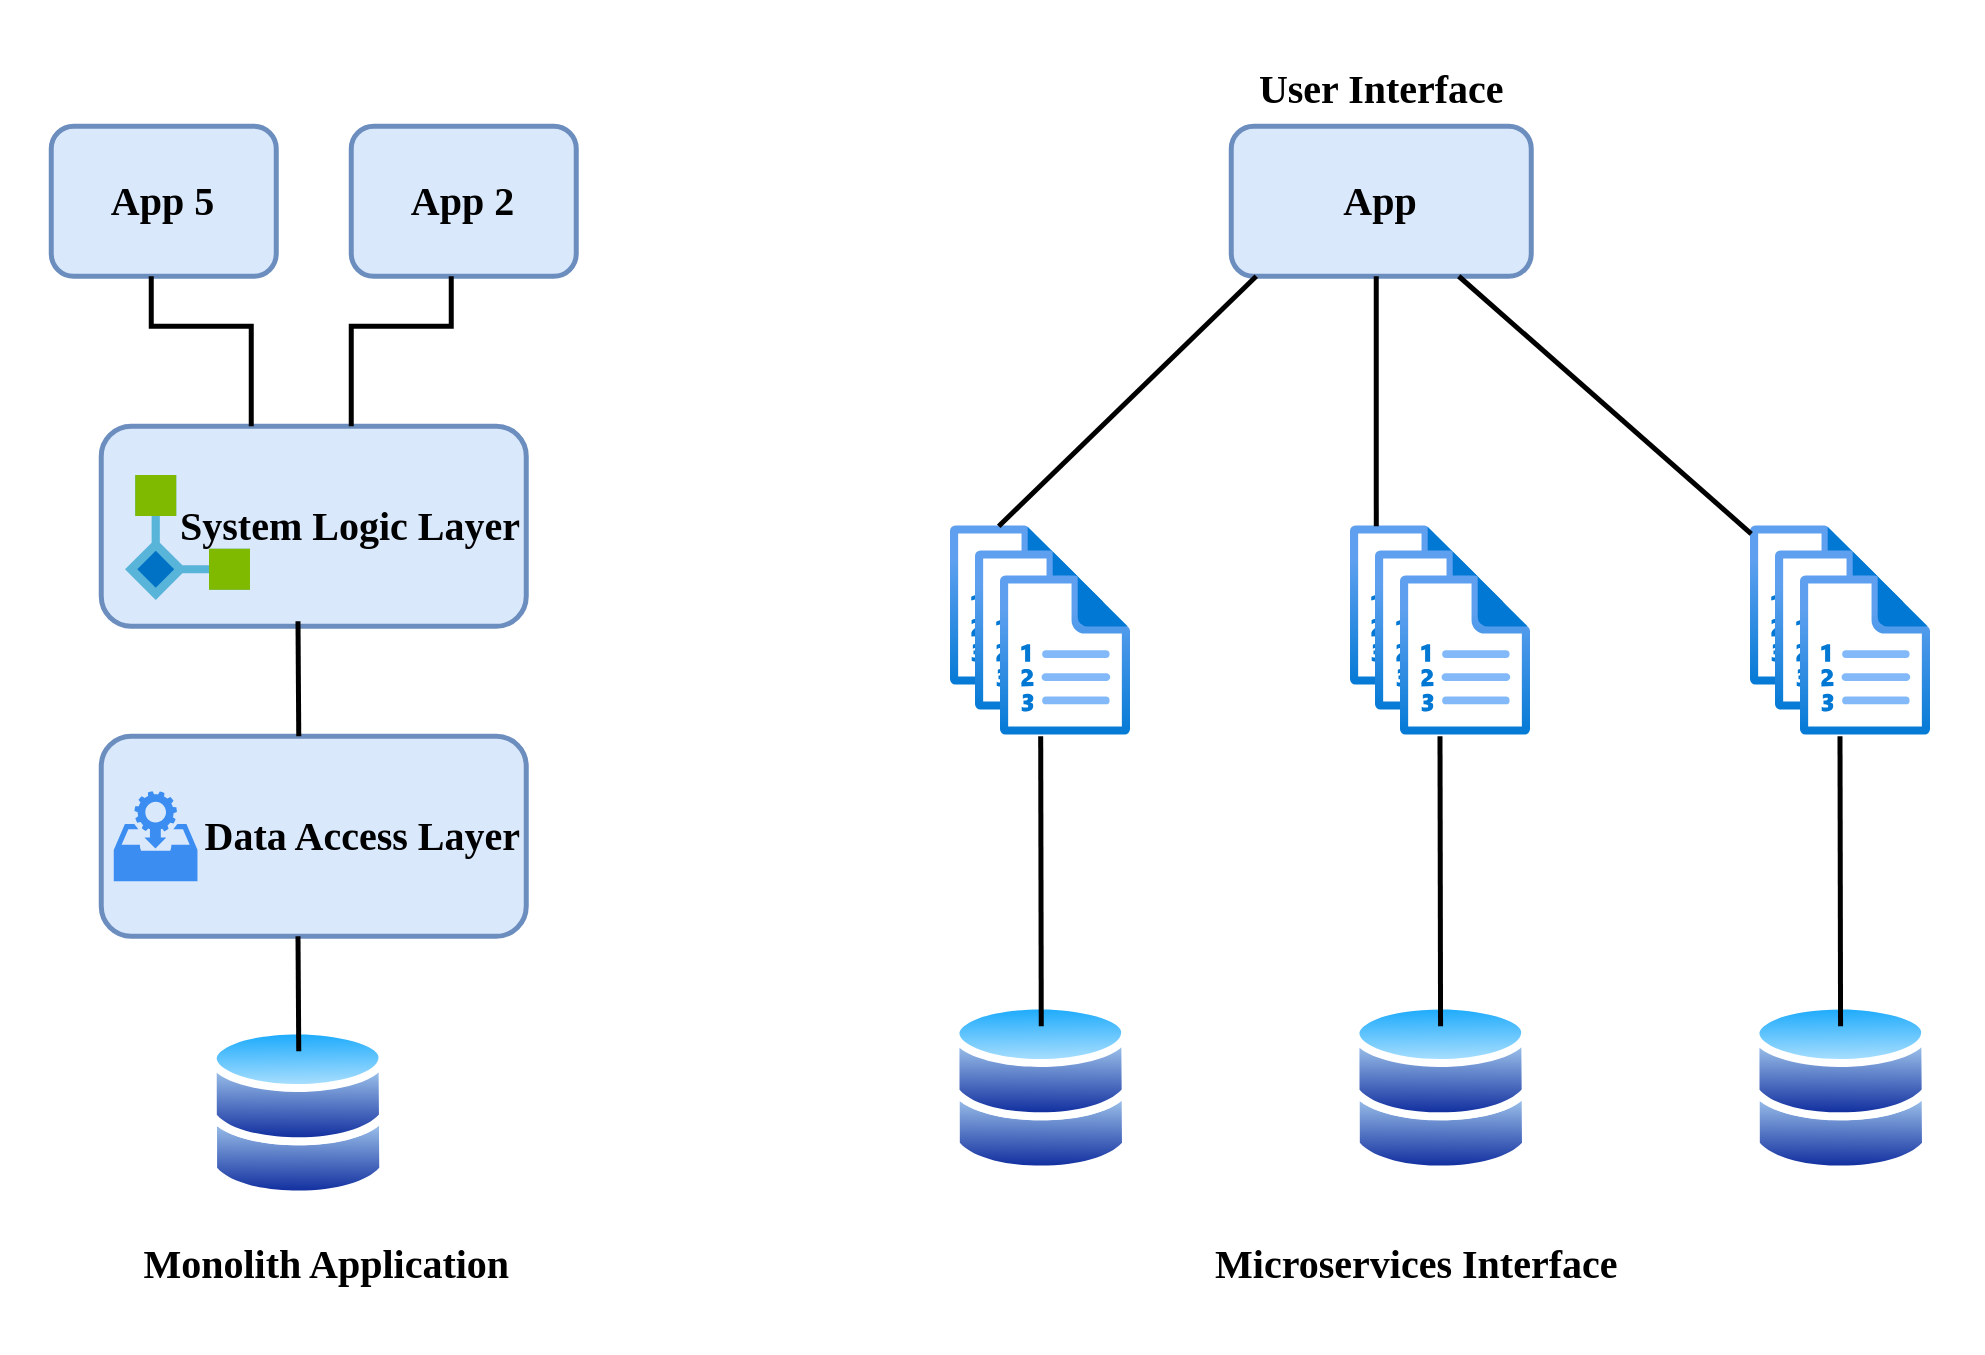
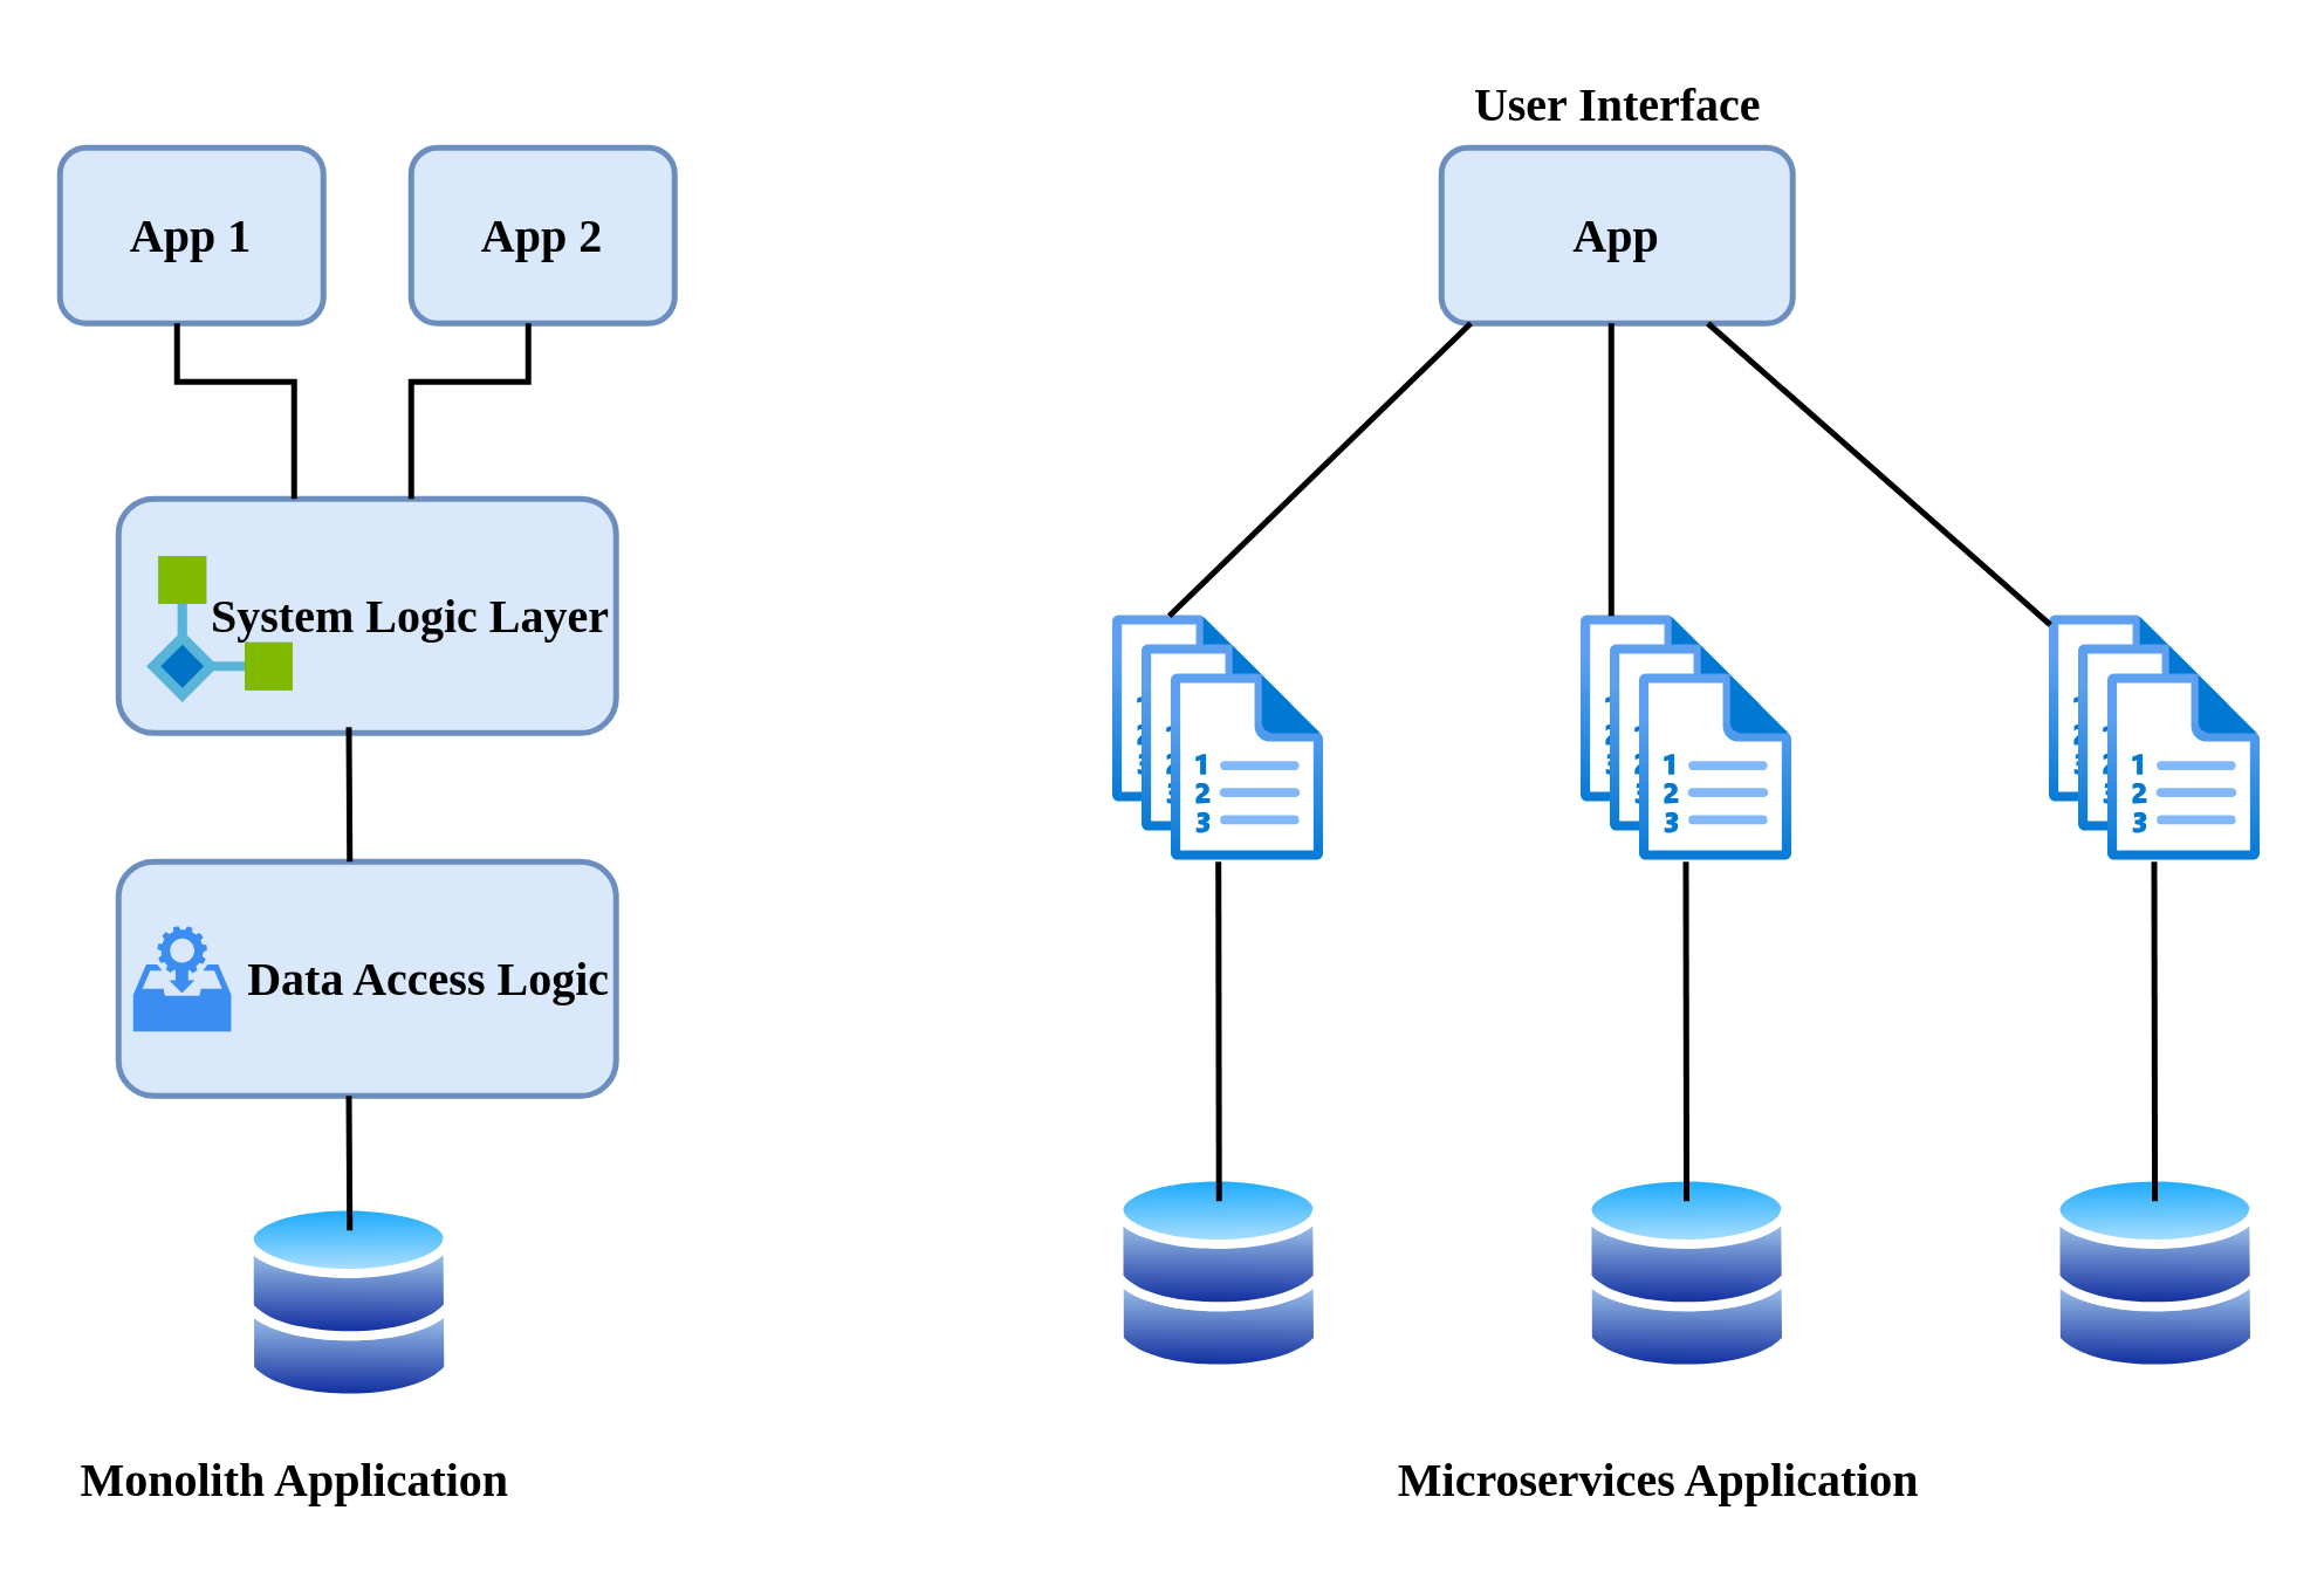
- <mxCell id="23" value="&lt;font style=&quot;font-size: 16px;&quot; face=&quot;Times New Roman&quot;&gt;&lt;b style=&quot;font-size: 16px;&quot;&gt;App 5&lt;/b&gt;&lt;/font&gt;" style="rounded=1;whiteSpace=wrap;html=1;strokeWidth=2;fillColor=#dae8fc;strokeColor=#6c8ebf;fontSize=16;" parent="1" vertex="1"><mxGeometry x="20" y="50" width="90" height="60" as="geometry" /></mxCell>
+ <mxCell id="23" value="&lt;font style=&quot;font-size: 16px;&quot; face=&quot;Times New Roman&quot;&gt;&lt;b style=&quot;font-size: 16px;&quot;&gt;App 1&lt;/b&gt;&lt;/font&gt;" style="rounded=1;whiteSpace=wrap;html=1;strokeWidth=2;fillColor=#dae8fc;strokeColor=#6c8ebf;fontSize=16;" parent="1" vertex="1"><mxGeometry x="20" y="50" width="90" height="60" as="geometry" /></mxCell>
- <mxCell id="27" value="&lt;font style=&quot;font-size: 16px;&quot; face=&quot;Times New Roman&quot;&gt;&lt;span style=&quot;font-size: 16px;&quot;&gt;&lt;b style=&quot;font-size: 16px;&quot;&gt;Data Access Layer&lt;/b&gt;&lt;/span&gt;&lt;/font&gt;" style="rounded=1;whiteSpace=wrap;html=1;strokeWidth=2;fillColor=#dae8fc;strokeColor=#6c8ebf;align=right;fontSize=16;" parent="1" vertex="1"><mxGeometry x="40" y="294" width="170" height="80" as="geometry" /></mxCell>
+ <mxCell id="27" value="&lt;font style=&quot;font-size: 16px;&quot; face=&quot;Times New Roman&quot;&gt;&lt;span style=&quot;font-size: 16px;&quot;&gt;&lt;b style=&quot;font-size: 16px;&quot;&gt;Data Access Logic&lt;/b&gt;&lt;/span&gt;&lt;/font&gt;" style="rounded=1;whiteSpace=wrap;html=1;strokeWidth=2;fillColor=#dae8fc;strokeColor=#6c8ebf;align=right;fontSize=16;" parent="1" vertex="1"><mxGeometry x="40" y="294" width="170" height="80" as="geometry" /></mxCell>
- <mxCell id="34" value="&lt;font style=&quot;font-size: 16px;&quot; face=&quot;Times New Roman&quot;&gt;&lt;b style=&quot;font-size: 16px;&quot;&gt;Monolith Application&lt;/b&gt;&lt;/font&gt;" style="text;html=1;align=center;verticalAlign=middle;resizable=0;points=[];autosize=1;strokeColor=none;fillColor=none;fontSize=16;" parent="1" vertex="1"><mxGeometry x="45" y="490" width="170" height="30" as="geometry" /></mxCell>
+ <mxCell id="34" value="&lt;font style=&quot;font-size: 16px;&quot; face=&quot;Times New Roman&quot;&gt;&lt;b style=&quot;font-size: 16px;&quot;&gt;Monolith Application&lt;/b&gt;&lt;/font&gt;" style="text;html=1;align=center;verticalAlign=middle;resizable=0;points=[];autosize=1;strokeColor=none;fillColor=none;fontSize=16;" parent="1" vertex="1"><mxGeometry x="15" y="490" width="170" height="30" as="geometry" /></mxCell>
- <mxCell id="22" value="&lt;font style=&quot;font-size: 16px;&quot; face=&quot;Times New Roman&quot;&gt;&lt;b style=&quot;font-size: 16px;&quot;&gt;Microservices Interface&lt;/b&gt;&lt;/font&gt;" style="text;html=1;align=center;verticalAlign=middle;resizable=0;points=[];autosize=1;strokeColor=none;fillColor=none;fontSize=16;" parent="1" vertex="1"><mxGeometry x="466" y="490" width="200" height="30" as="geometry" /></mxCell>
+ <mxCell id="22" value="&lt;font style=&quot;font-size: 16px;&quot; face=&quot;Times New Roman&quot;&gt;&lt;b style=&quot;font-size: 16px;&quot;&gt;Microservices Application&lt;/b&gt;&lt;/font&gt;" style="text;html=1;align=center;verticalAlign=middle;resizable=0;points=[];autosize=1;strokeColor=none;fillColor=none;fontSize=16;" parent="1" vertex="1"><mxGeometry x="466" y="490" width="200" height="30" as="geometry" /></mxCell>
